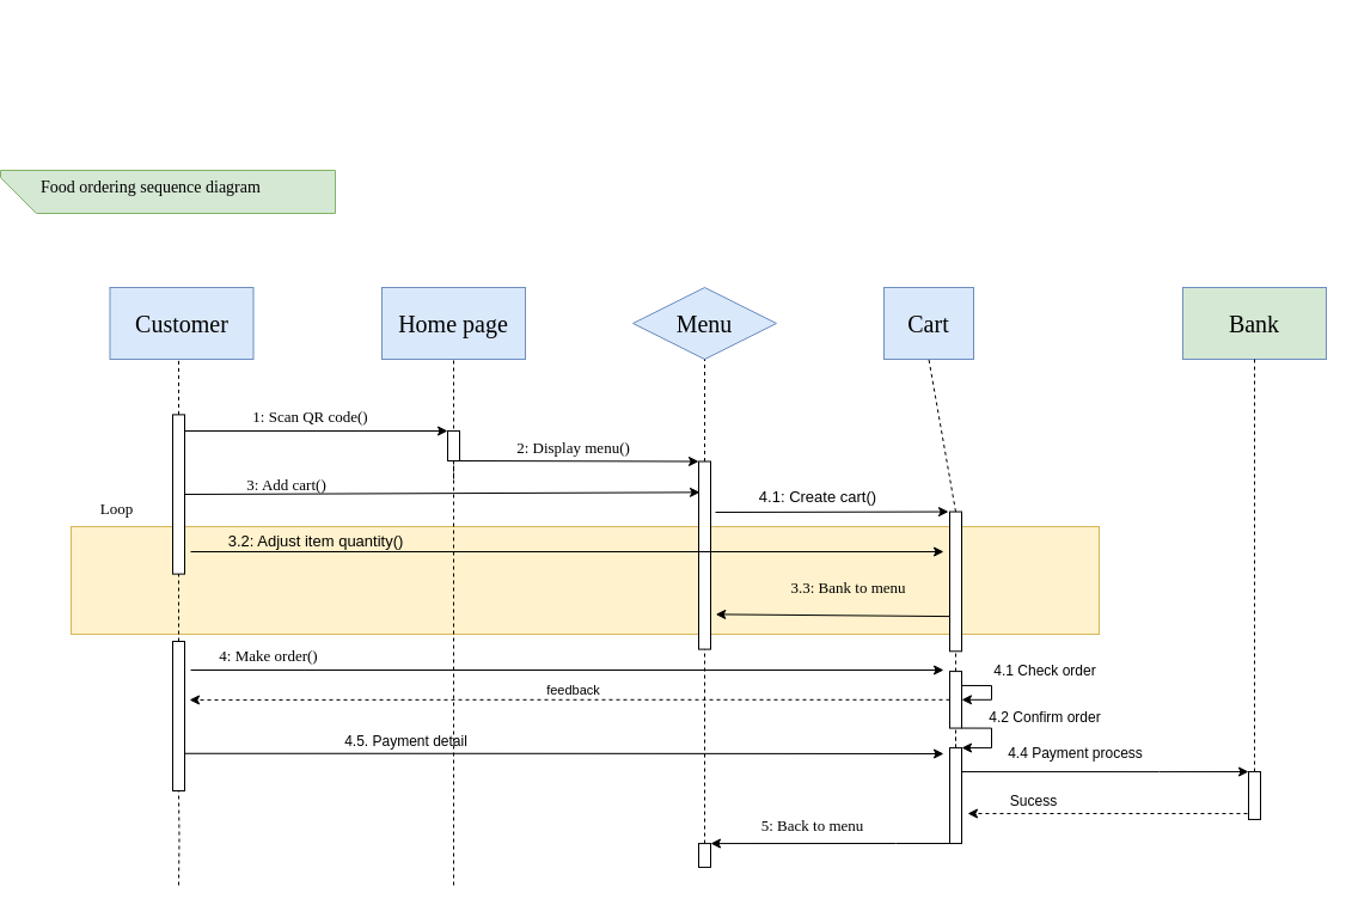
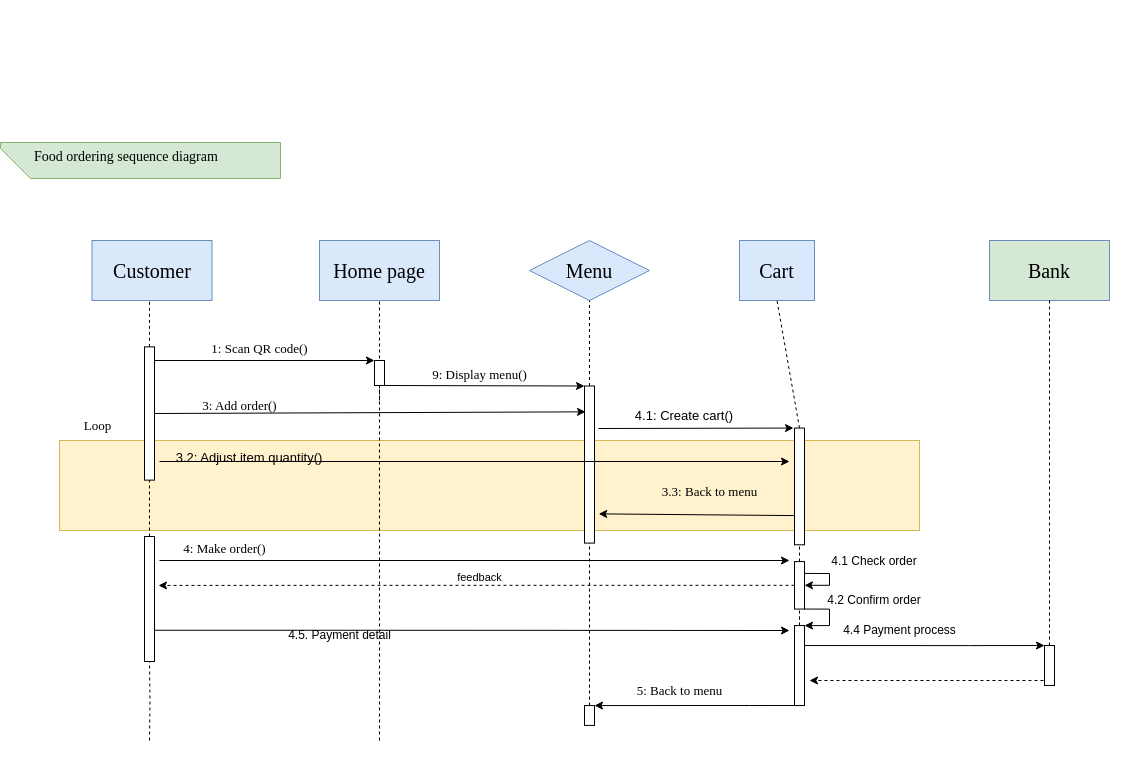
- <mxCell id="16" value="2: Display menu()" style="text;html=1;align=center;verticalAlign=middle;resizable=0;points=[];autosize=1;strokeColor=none;fillColor=none;fontSize=13;fontFamily=Verdana;" parent="1" vertex="1"><mxGeometry x="406" y="364" width="130" height="20" as="geometry" /></mxCell>
+ <mxCell id="16" value="9: Display menu()" style="text;html=1;align=center;verticalAlign=middle;resizable=0;points=[];autosize=1;strokeColor=none;fillColor=none;fontSize=13;fontFamily=Verdana;" parent="1" vertex="1"><mxGeometry x="406" y="364" width="130" height="20" as="geometry" /></mxCell>
- <mxCell id="19" value="3: Add cart()" style="text;html=1;align=center;verticalAlign=middle;resizable=0;points=[];autosize=1;strokeColor=none;fillColor=none;fontSize=13;fontFamily=Verdana;" parent="1" vertex="1"><mxGeometry x="176" y="395" width="110" height="20" as="geometry" /></mxCell>
+ <mxCell id="19" value="3: Add order()" style="text;html=1;align=center;verticalAlign=middle;resizable=0;points=[];autosize=1;strokeColor=none;fillColor=none;fontSize=13;fontFamily=Verdana;" parent="1" vertex="1"><mxGeometry x="176" y="395" width="110" height="20" as="geometry" /></mxCell>
- <mxCell id="36" value="3.2: Adjust item quantity()" style="text;html=1;strokeColor=none;fillColor=none;align=center;verticalAlign=middle;whiteSpace=wrap;rounded=0;fontSize=13;" parent="1" vertex="1"><mxGeometry x="171" y="442" width="170" height="20" as="geometry" /></mxCell>
+ <mxCell id="36" value="3.2: Adjust item quantity()" style="text;html=1;strokeColor=none;fillColor=none;align=center;verticalAlign=middle;whiteSpace=wrap;rounded=0;fontSize=13;" parent="1" vertex="1"><mxGeometry x="156" y="447" width="170" height="20" as="geometry" /></mxCell>
- <mxCell id="26" value="3.3: Bank to menu" style="text;html=1;align=center;verticalAlign=middle;resizable=0;points=[];autosize=1;strokeColor=none;fillColor=none;fontSize=13;fontFamily=Verdana;" parent="1" vertex="1"><mxGeometry x="631" y="480.92" width="140" height="20" as="geometry" /></mxCell>
+ <mxCell id="26" value="3.3: Back to menu" style="text;html=1;align=center;verticalAlign=middle;resizable=0;points=[];autosize=1;strokeColor=none;fillColor=none;fontSize=13;fontFamily=Verdana;" parent="1" vertex="1"><mxGeometry x="631" y="480.92" width="140" height="20" as="geometry" /></mxCell>
- <mxCell id="46" value="4.5. Payment detail" style="text;html=1;align=center;verticalAlign=middle;resizable=0;points=[];autosize=1;strokeColor=none;fillColor=none;" parent="1" vertex="1"><mxGeometry x="271" y="610" width="120" height="20" as="geometry" /></mxCell>
+ <mxCell id="46" value="4.5. Payment detail" style="text;html=1;align=center;verticalAlign=middle;resizable=0;points=[];autosize=1;strokeColor=none;fillColor=none;" parent="1" vertex="1"><mxGeometry x="271" y="625" width="120" height="20" as="geometry" /></mxCell>
- <mxCell id="52" value="Sucess" style="text;html=1;align=center;verticalAlign=middle;resizable=0;points=[];autosize=1;strokeColor=none;fillColor=none;" parent="1" vertex="1"><mxGeometry x="831" y="660" width="50" height="20" as="geometry" /></mxCell>
